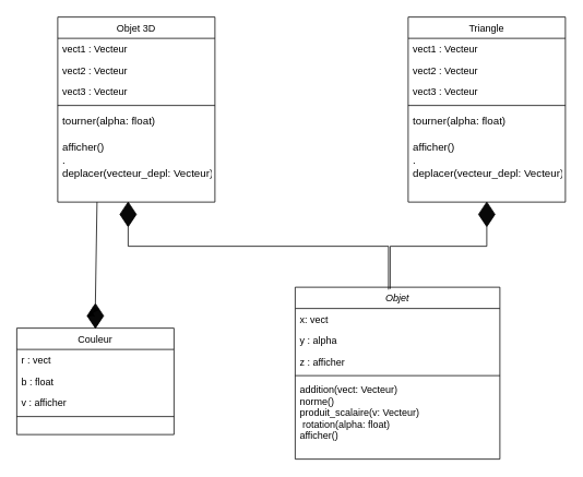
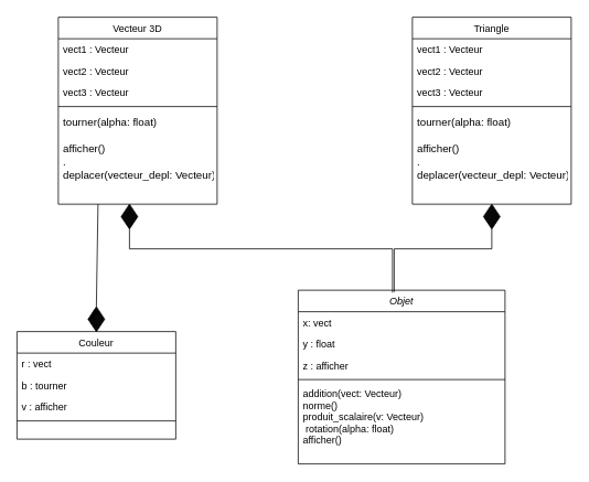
- <mxCell id="16" value="Objet 3D" style="swimlane;fontStyle=0;align=center;verticalAlign=top;childLayout=stackLayout;horizontal=1;startSize=26;horizontalStack=0;resizeParent=1;resizeLast=0;collapsible=1;marginBottom=0;rounded=0;shadow=0;strokeWidth=1;" parent="1" vertex="1"><mxGeometry x="70" y="20" width="192" height="226" as="geometry"><mxRectangle x="550" y="140" width="160" height="26" as="alternateBounds" /></mxGeometry></mxCell>
+ <mxCell id="16" value="Vecteur 3D" style="swimlane;fontStyle=0;align=center;verticalAlign=top;childLayout=stackLayout;horizontal=1;startSize=26;horizontalStack=0;resizeParent=1;resizeLast=0;collapsible=1;marginBottom=0;rounded=0;shadow=0;strokeWidth=1;" parent="1" vertex="1"><mxGeometry x="70" y="20" width="192" height="226" as="geometry"><mxRectangle x="550" y="140" width="160" height="26" as="alternateBounds" /></mxGeometry></mxCell>
- <mxCell id="4" value="y : alpha" style="text;align=left;verticalAlign=top;spacingLeft=4;spacingRight=4;overflow=hidden;rotatable=0;points=[[0,0.5],[1,0.5]];portConstraint=eastwest;rounded=0;shadow=0;html=0;" parent="2" vertex="1"><mxGeometry y="52" width="250" height="26" as="geometry" /></mxCell>
+ <mxCell id="4" value="y : float" style="text;align=left;verticalAlign=top;spacingLeft=4;spacingRight=4;overflow=hidden;rotatable=0;points=[[0,0.5],[1,0.5]];portConstraint=eastwest;rounded=0;shadow=0;html=0;" parent="2" vertex="1"><mxGeometry y="52" width="250" height="26" as="geometry" /></mxCell>
- <mxCell id="24" value="b : float " style="text;align=left;verticalAlign=top;spacingLeft=4;spacingRight=4;overflow=hidden;rotatable=0;points=[[0,0.5],[1,0.5]];portConstraint=eastwest;" parent="22" vertex="1"><mxGeometry y="52" width="192" height="26" as="geometry" /></mxCell>
+ <mxCell id="24" value="b : tourner " style="text;align=left;verticalAlign=top;spacingLeft=4;spacingRight=4;overflow=hidden;rotatable=0;points=[[0,0.5],[1,0.5]];portConstraint=eastwest;" parent="22" vertex="1"><mxGeometry y="52" width="192" height="26" as="geometry" /></mxCell>
